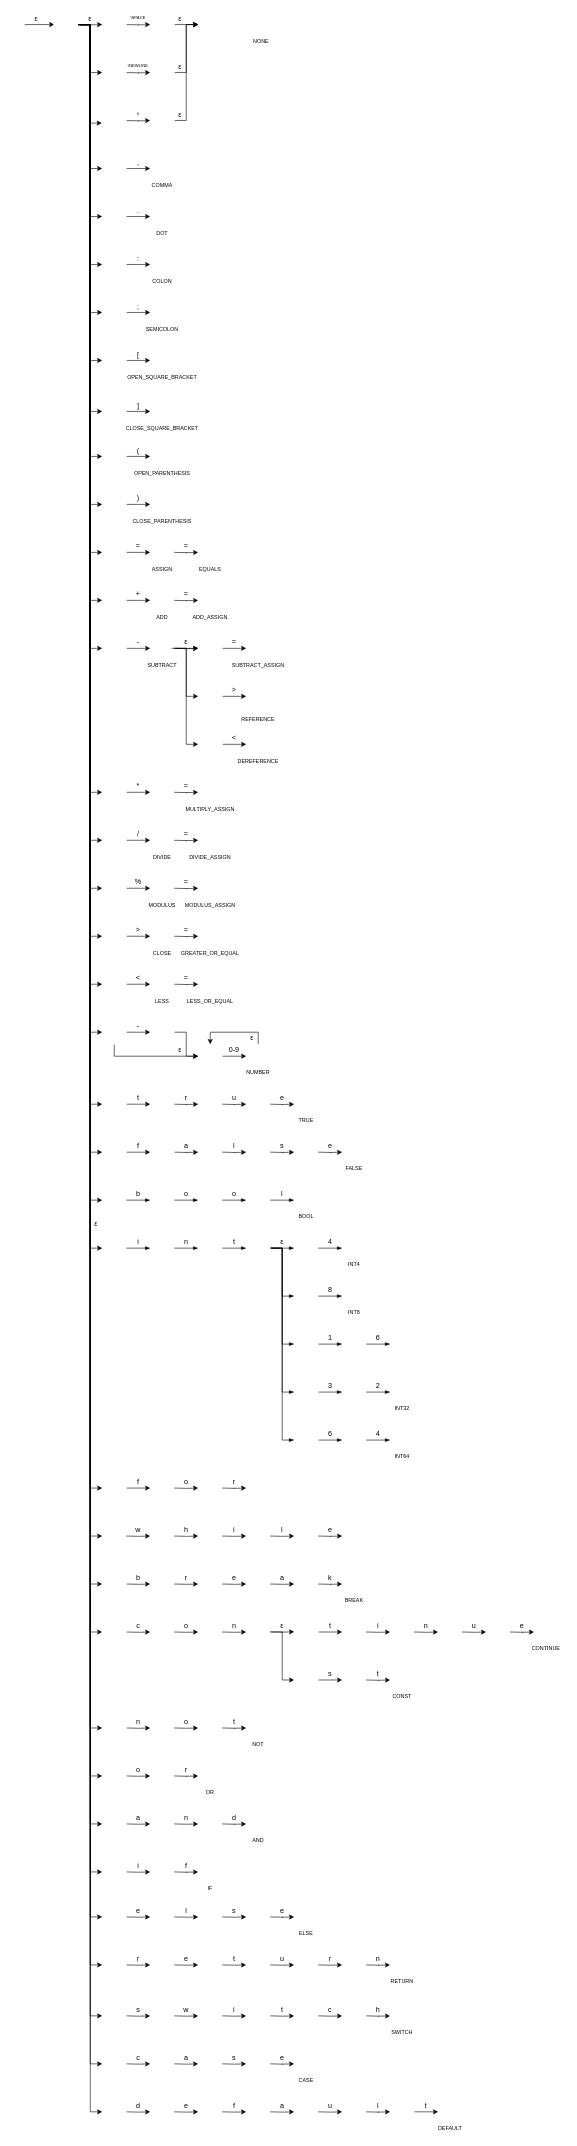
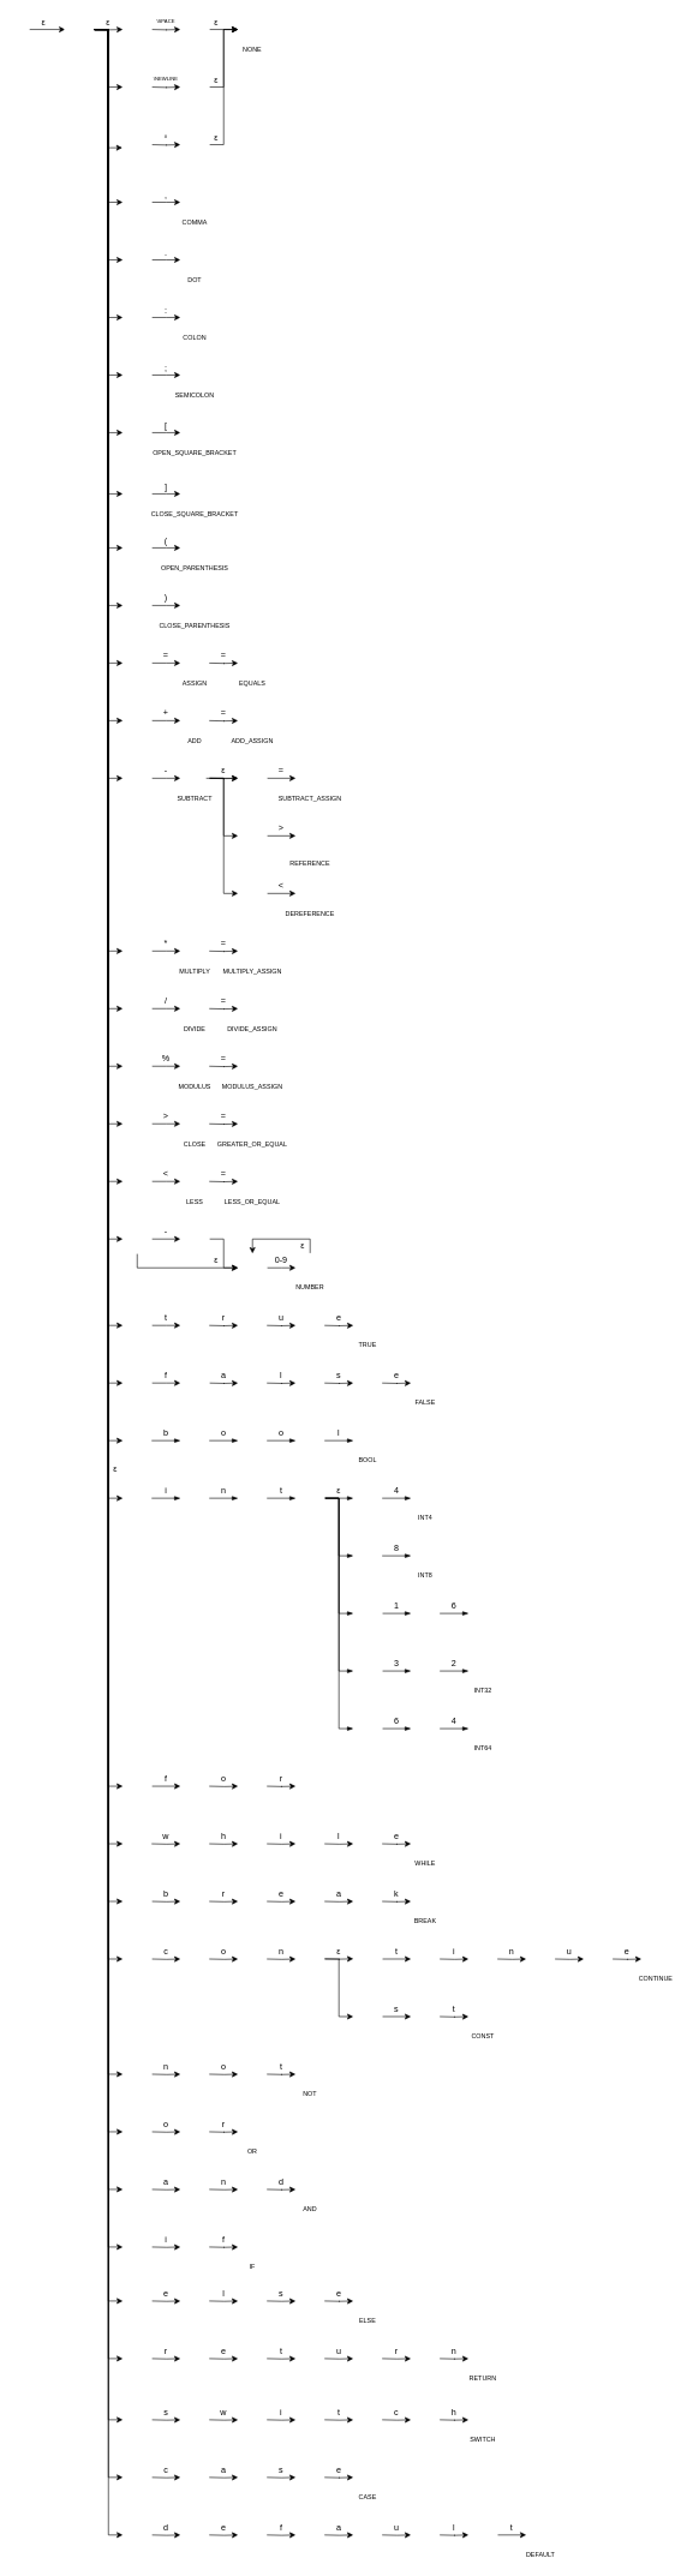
- <mxCell id="84" value="NONE" style="text;html=1;strokeColor=none;fillColor=none;align=center;verticalAlign=middle;whiteSpace=wrap;rounded=0;fontSize=9;" parent="1" vertex="1"><mxGeometry x="405" y="60" width="60" height="15" as="geometry" /></mxCell>
+ <mxCell id="84" value="NONE" style="text;html=1;strokeColor=none;fillColor=none;align=center;verticalAlign=middle;whiteSpace=wrap;rounded=0;fontSize=9;" parent="1" vertex="1"><mxGeometry x="320" y="60" width="60" height="15" as="geometry" /></mxCell>
+ <mxCell id="380" value="MULTIPLY" style="text;html=1;strokeColor=none;fillColor=none;align=center;verticalAlign=middle;whiteSpace=wrap;rounded=0;fontSize=9;" parent="1" vertex="1"><mxGeometry x="240" y="1340" width="60" height="15" as="geometry" /></mxCell>
+ <mxCell id="270" value="WHILE" style="text;html=1;strokeColor=none;fillColor=none;align=center;verticalAlign=middle;whiteSpace=wrap;rounded=0;fontSize=9;" parent="1" vertex="1"><mxGeometry x="560" y="2580" width="60" height="15" as="geometry" /></mxCell>
